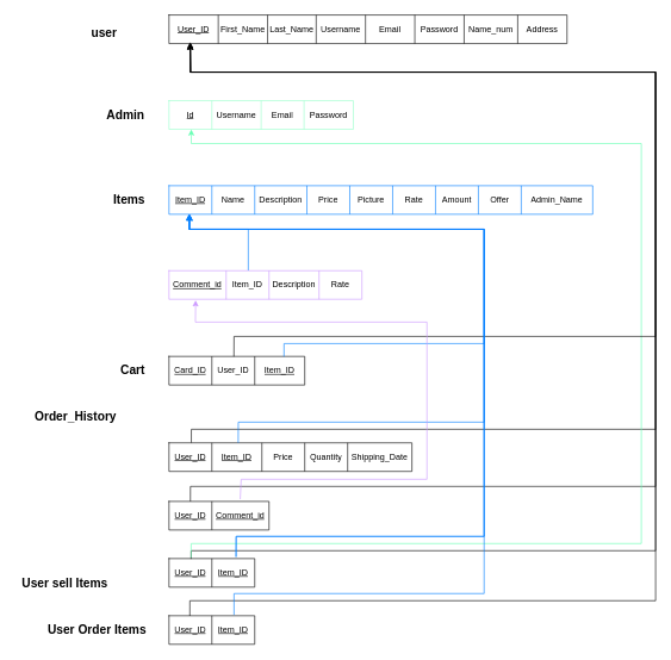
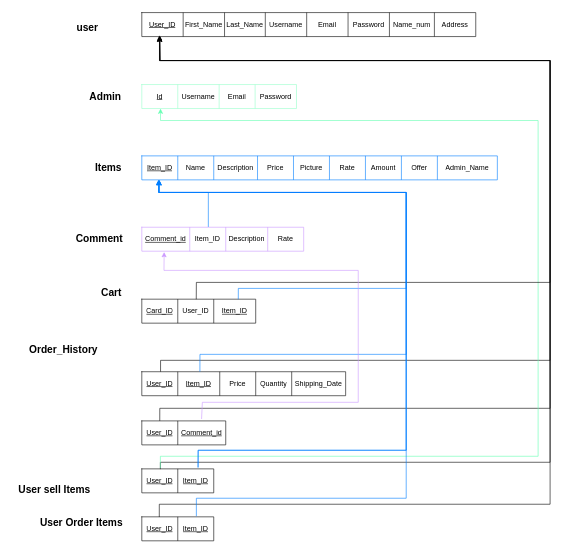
+ <mxCell id="32" value="&lt;div&gt;&lt;font style=&quot;font-size: 17px;&quot;&gt;&lt;b&gt;Comment&lt;/b&gt;&lt;/font&gt;&lt;/div&gt;" style="text;html=1;align=center;verticalAlign=middle;resizable=0;points=[];autosize=1;strokeColor=none;fillColor=none;" vertex="1" parent="1"><mxGeometry x="115" y="383" width="100" height="30" as="geometry" /></mxCell>
- <mxCell id="44" value="&lt;div&gt;&lt;font style=&quot;font-size: 17px;&quot;&gt;&lt;b&gt;Cart&lt;/b&gt;&lt;/font&gt;&lt;/div&gt;" style="text;html=1;align=center;verticalAlign=middle;resizable=0;points=[];autosize=1;strokeColor=none;fillColor=none;" vertex="1" parent="1"><mxGeometry x="155" y="503" width="60" height="30" as="geometry" /></mxCell>
+ <mxCell id="44" value="&lt;div&gt;&lt;font style=&quot;font-size: 17px;&quot;&gt;&lt;b&gt;Cart&lt;/b&gt;&lt;/font&gt;&lt;/div&gt;" style="text;html=1;align=center;verticalAlign=middle;resizable=0;points=[];autosize=1;strokeColor=none;fillColor=none;" vertex="1" parent="1"><mxGeometry x="155" y="473" width="60" height="30" as="geometry" /></mxCell>
- <mxCell id="66" value="&lt;div&gt;&lt;font style=&quot;font-size: 17px;&quot;&gt;&lt;b&gt;User Order Items&lt;br&gt;&lt;/b&gt;&lt;/font&gt;&lt;/div&gt;" style="text;html=1;align=center;verticalAlign=middle;resizable=0;points=[];autosize=1;strokeColor=none;fillColor=none;" vertex="1" parent="1"><mxGeometry x="55" y="866" width="160" height="30" as="geometry" /></mxCell>
+ <mxCell id="66" value="&lt;div&gt;&lt;font style=&quot;font-size: 17px;&quot;&gt;&lt;b&gt;User Order Items&lt;br&gt;&lt;/b&gt;&lt;/font&gt;&lt;/div&gt;" style="text;html=1;align=center;verticalAlign=middle;resizable=0;points=[];autosize=1;strokeColor=none;fillColor=none;" vertex="1" parent="1"><mxGeometry x="55" y="856" width="160" height="30" as="geometry" /></mxCell>
